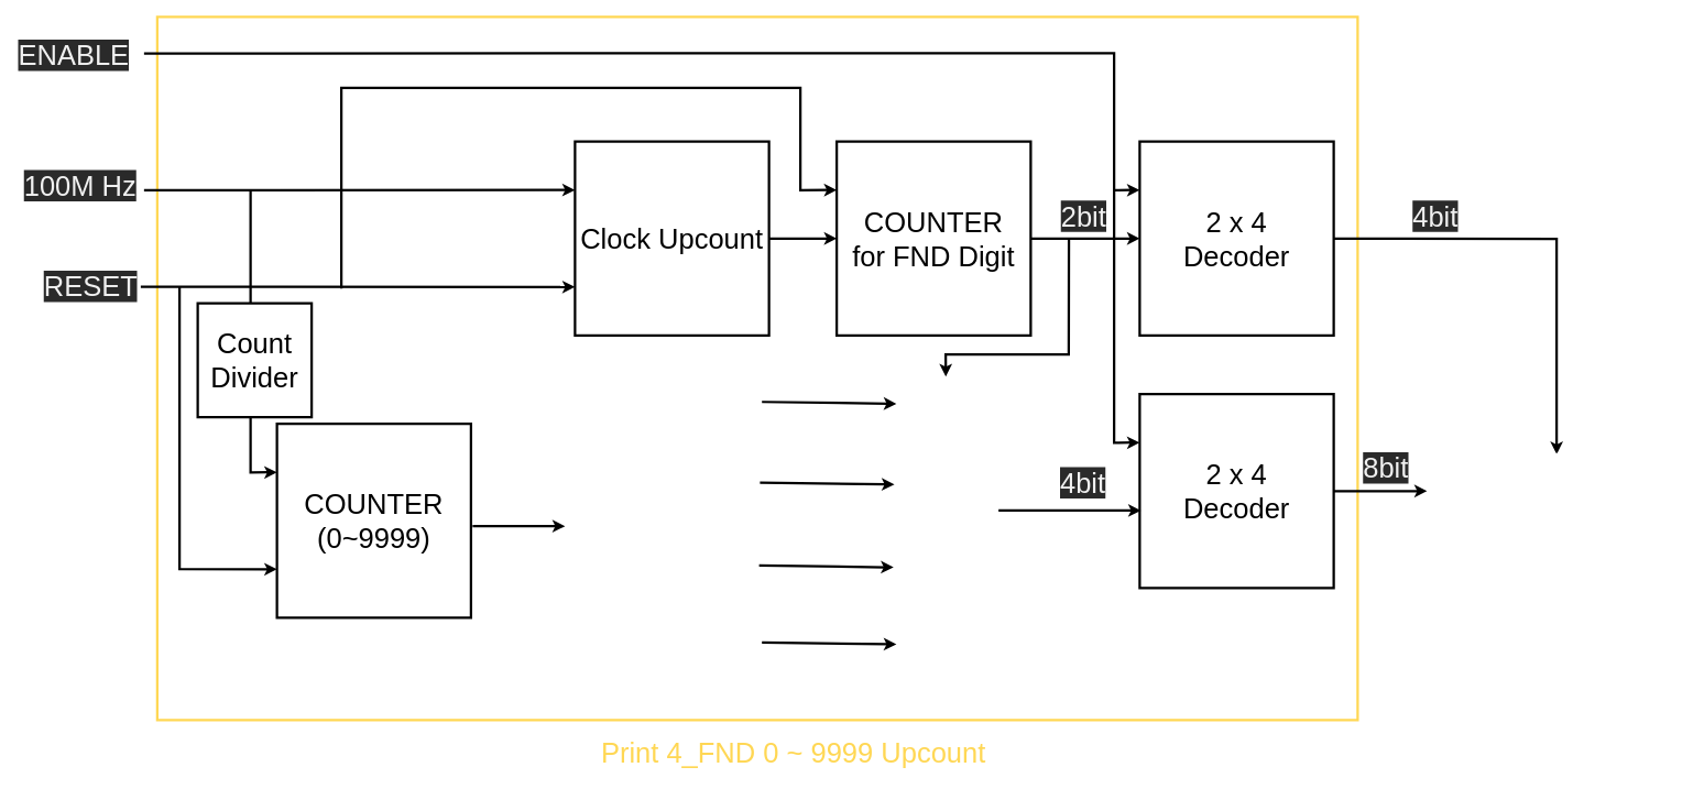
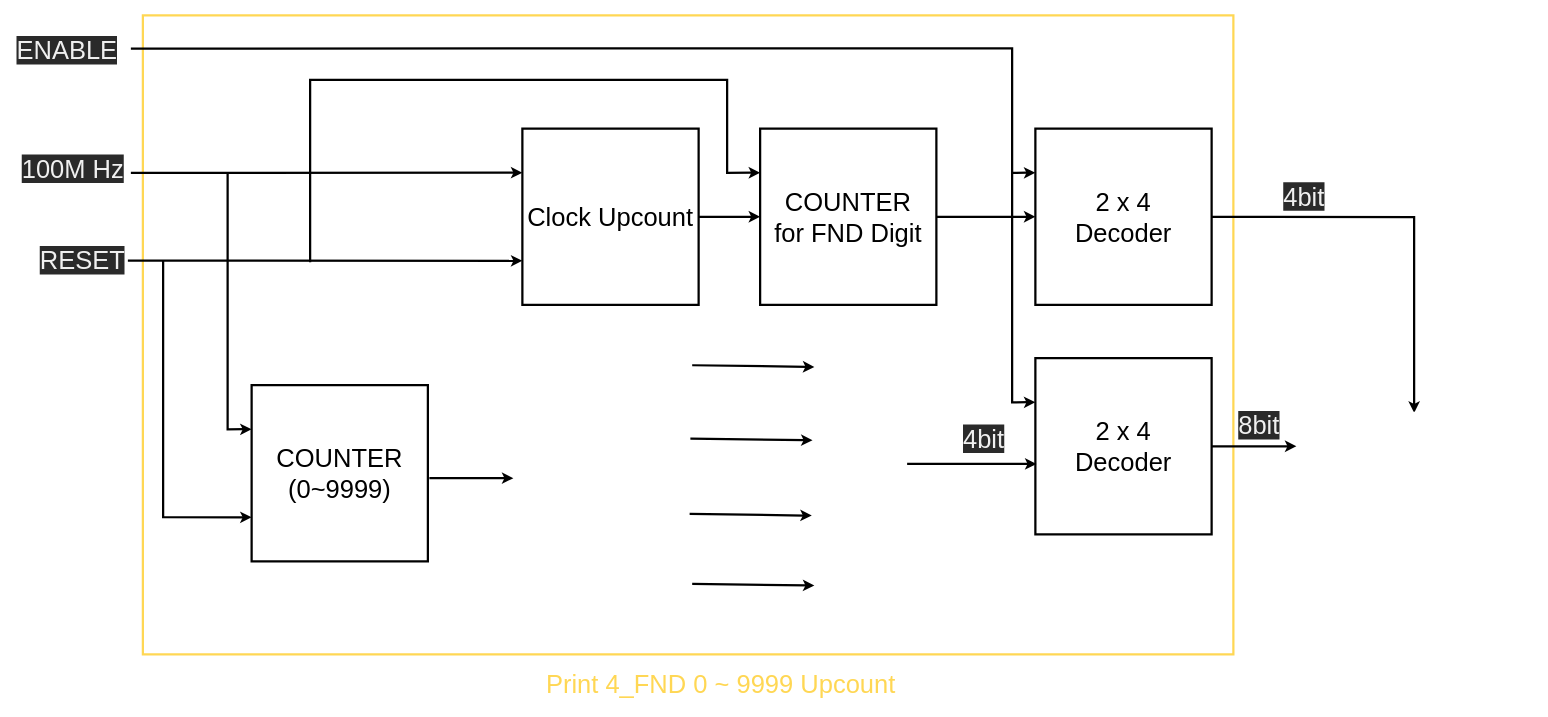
- <mxCell id="11" value="&lt;span style=&quot;color: rgb(240 , 240 , 240) ; font-family: &amp;#34;helvetica&amp;#34; ; font-size: 34px ; font-style: normal ; font-weight: 400 ; letter-spacing: normal ; text-align: center ; text-indent: 0px ; text-transform: none ; word-spacing: 0px ; background-color: rgb(42 , 42 , 42) ; display: inline ; float: none&quot;&gt;2bit&lt;/span&gt;" style="text;whiteSpace=wrap;html=1;fontSize=34;fontColor=#FFD754;" vertex="1" parent="1"><mxGeometry x="1282.999" y="235.002" width="45" height="55" as="geometry" /></mxCell>
- <mxCell id="30" value="" style="edgeStyle=none;rounded=0;html=1;fontSize=34;fontColor=#FFD754;startArrow=none;startFill=0;endArrow=classic;endFill=1;strokeWidth=3;exitX=0.25;exitY=1;exitDx=0;exitDy=0;entryX=0;entryY=0.5;entryDx=0;entryDy=0;" edge="1" parent="1" source="11" target="29"><mxGeometry relative="1" as="geometry"><mxPoint x="1219" y="628" as="sourcePoint" /><mxPoint x="1391.5" y="628" as="targetPoint" /><Array as="points"><mxPoint x="1294" y="429" /><mxPoint x="1145" y="429" /></Array></mxGeometry></mxCell>
- <mxCell id="46" value="Count&lt;br&gt;Divider" style="whiteSpace=wrap;html=1;aspect=fixed;fontSize=34;strokeWidth=3;fillColor=default;" vertex="1" parent="1"><mxGeometry x="239" y="367" width="138" height="138" as="geometry" /></mxCell>
